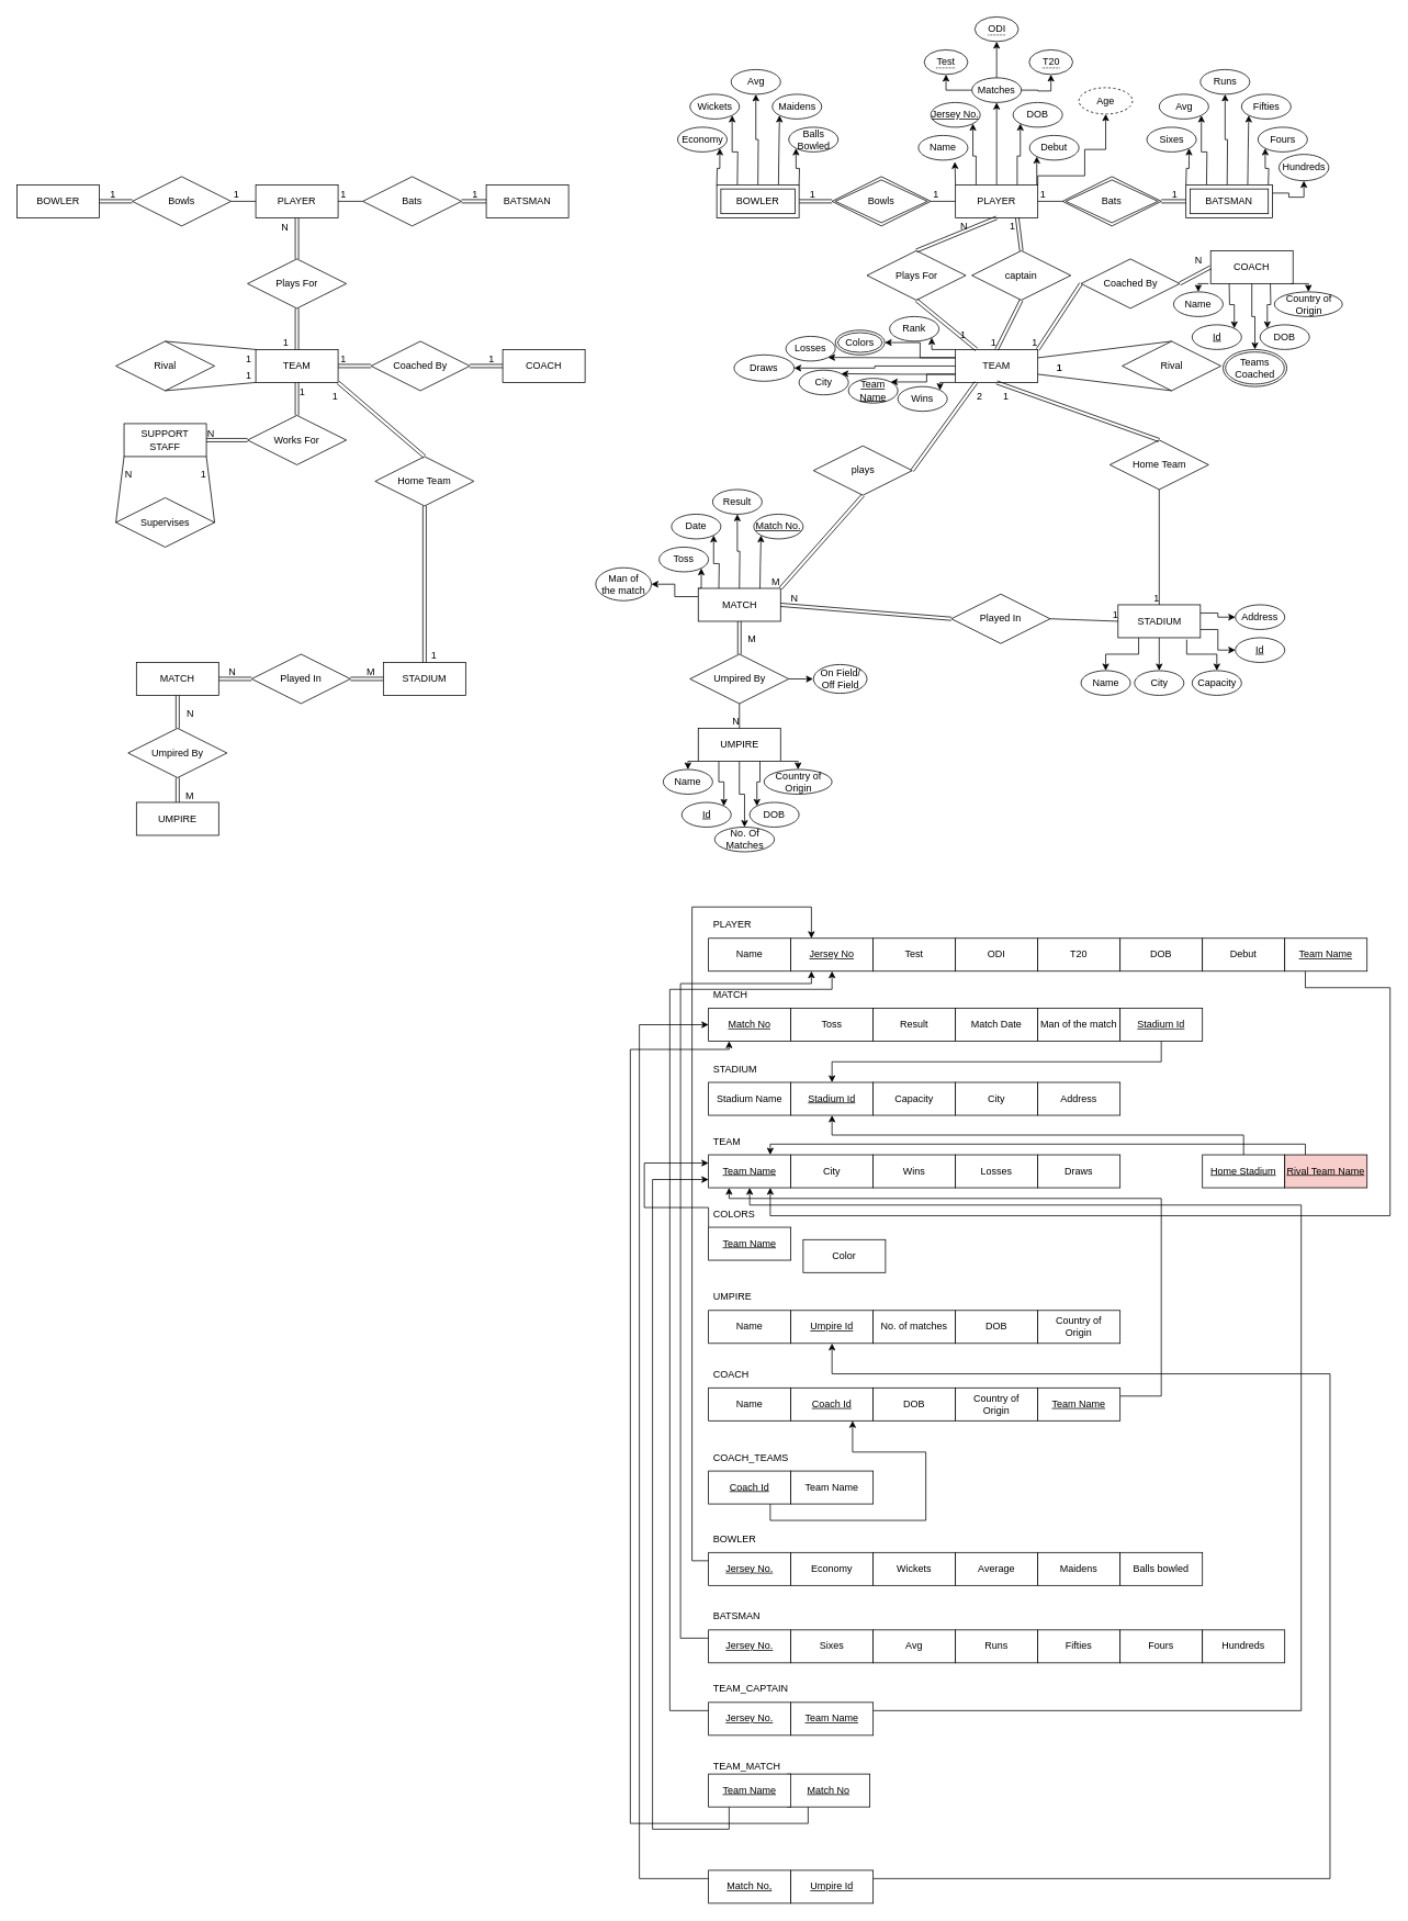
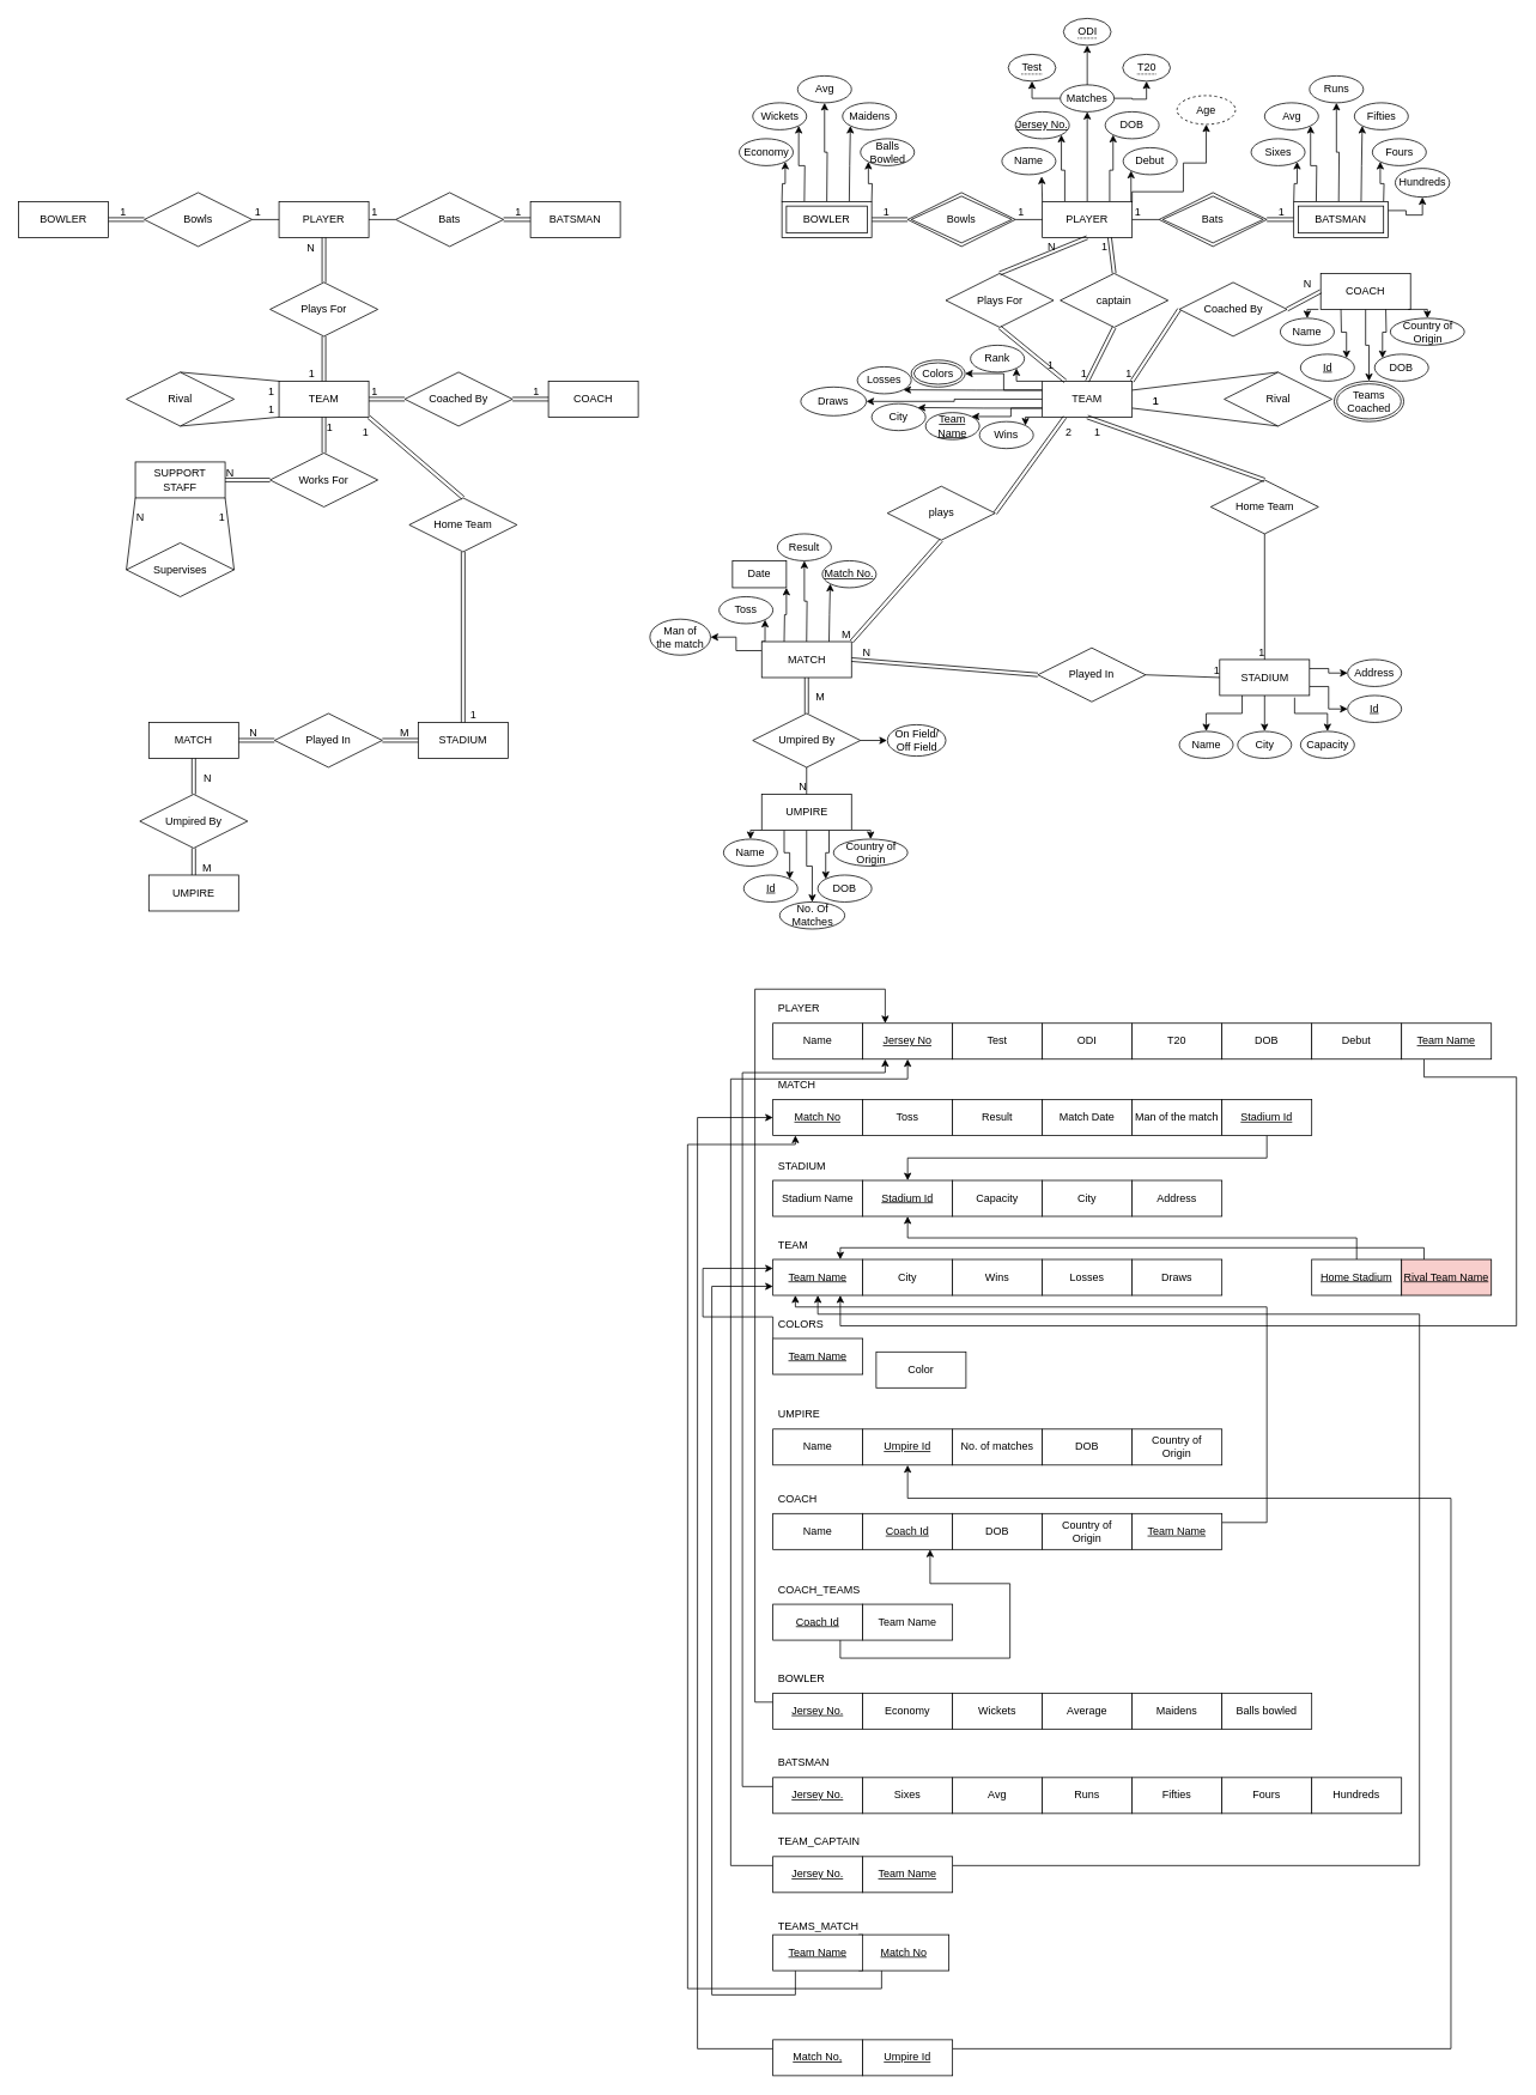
- <mxCell id="134" value="Date" style="ellipse;whiteSpace=wrap;html=1;align=center;" parent="1" vertex="1"><mxGeometry x="815" y="624" width="60" height="30" as="geometry" /></mxCell>
+ <mxCell id="134" value="Date" style="whiteSpace=wrap;html=1;align=center;rounded=0;" parent="1" vertex="1"><mxGeometry x="815" y="624" width="60" height="30" as="geometry" /></mxCell>
- <mxCell id="293" value="TEAM_MATCH" style="text;strokeColor=none;fillColor=none;spacingLeft=4;spacingRight=4;overflow=hidden;rotatable=0;points=[[0,0.5],[1,0.5]];portConstraint=eastwest;fontSize=12;" parent="1" vertex="1"><mxGeometry x="860" y="2131" width="258" height="30" as="geometry" /></mxCell>
+ <mxCell id="293" value="TEAMS_MATCH" style="text;strokeColor=none;fillColor=none;spacingLeft=4;spacingRight=4;overflow=hidden;rotatable=0;points=[[0,0.5],[1,0.5]];portConstraint=eastwest;fontSize=12;" parent="1" vertex="1"><mxGeometry x="860" y="2131" width="258" height="30" as="geometry" /></mxCell>
